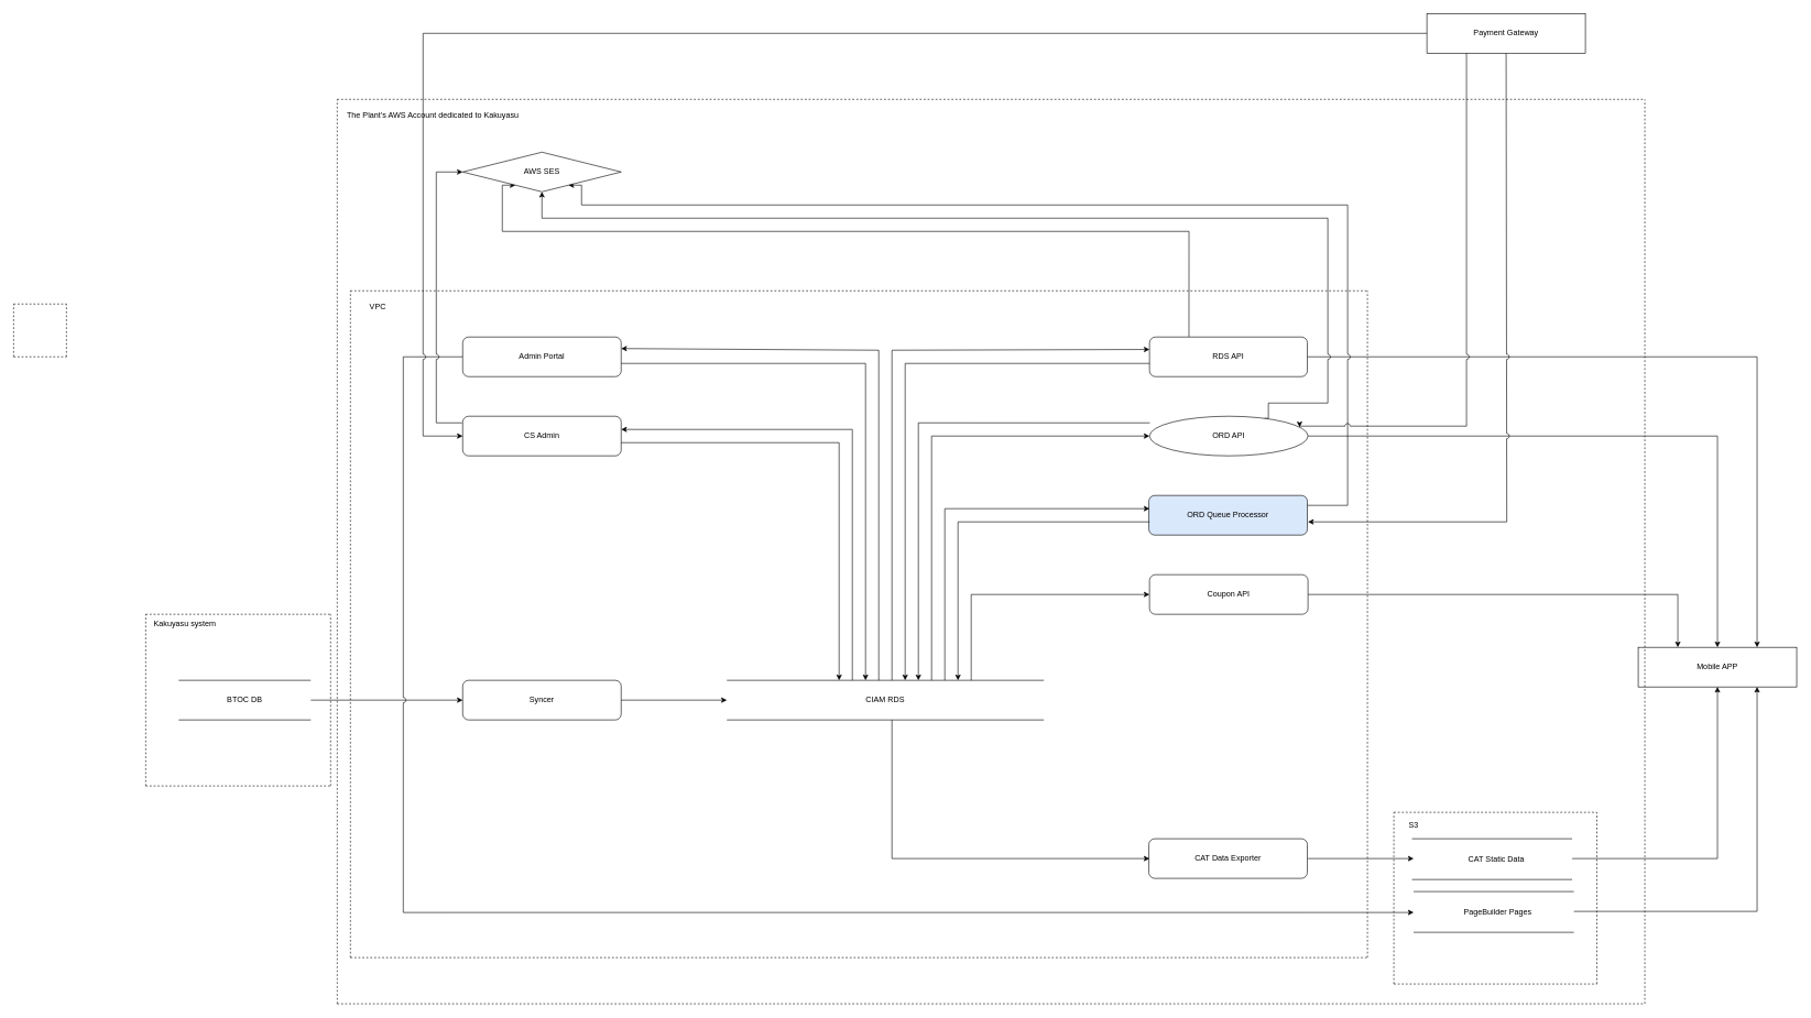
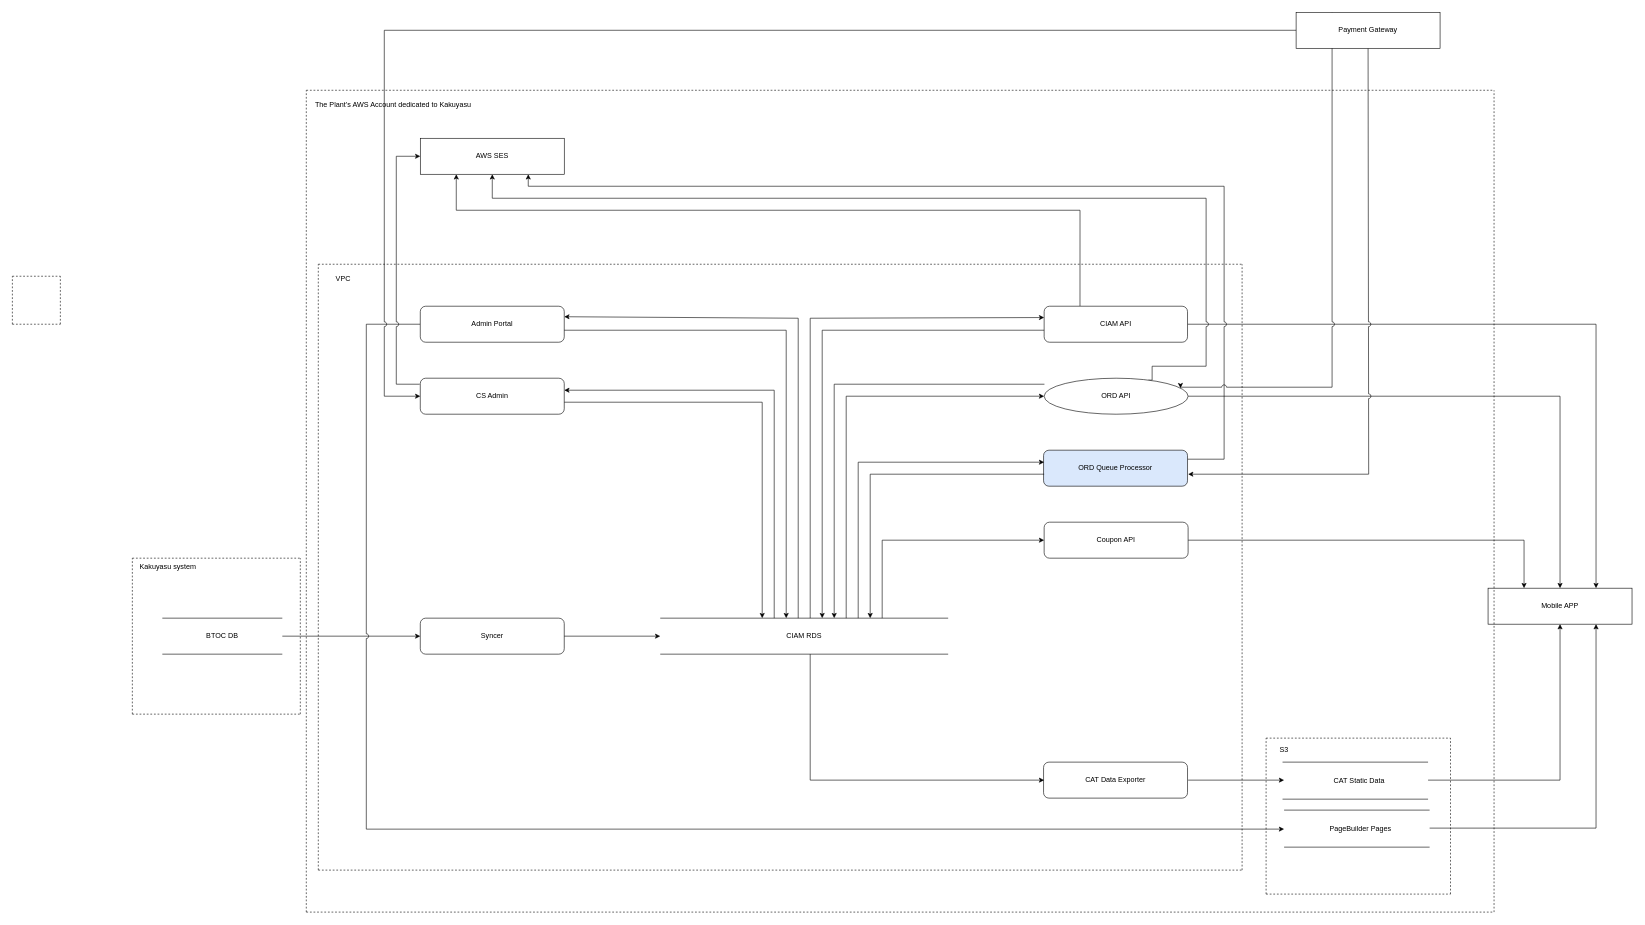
- <mxCell id="29" value="AWS SES" style="rhombus;whiteSpace=wrap;html=1;" vertex="1" parent="1"><mxGeometry x="700" y="230" width="240" height="60" as="geometry" /></mxCell>
+ <mxCell id="29" value="AWS SES" style="rounded=0;whiteSpace=wrap;html=1;" vertex="1" parent="1"><mxGeometry x="700" y="230" width="240" height="60" as="geometry" /></mxCell>
- <mxCell id="26" value="RDS API" style="rounded=1;whiteSpace=wrap;html=1;" vertex="1" parent="1"><mxGeometry x="1740" y="510" width="239" height="60" as="geometry" /></mxCell>
+ <mxCell id="26" value="CIAM API" style="rounded=1;whiteSpace=wrap;html=1;" vertex="1" parent="1"><mxGeometry x="1740" y="510" width="239" height="60" as="geometry" /></mxCell>
